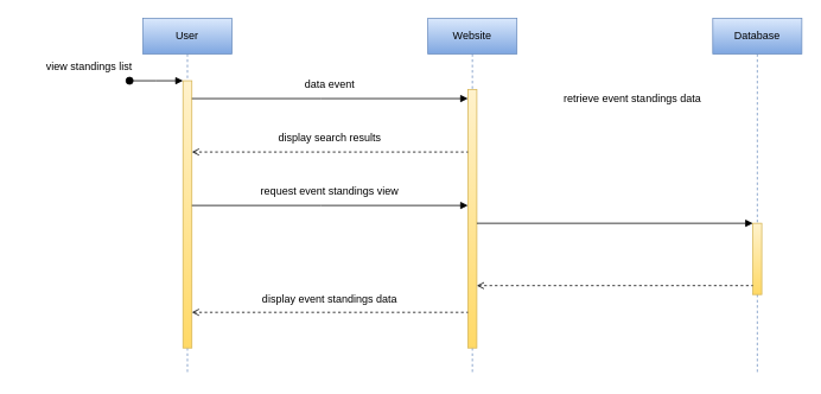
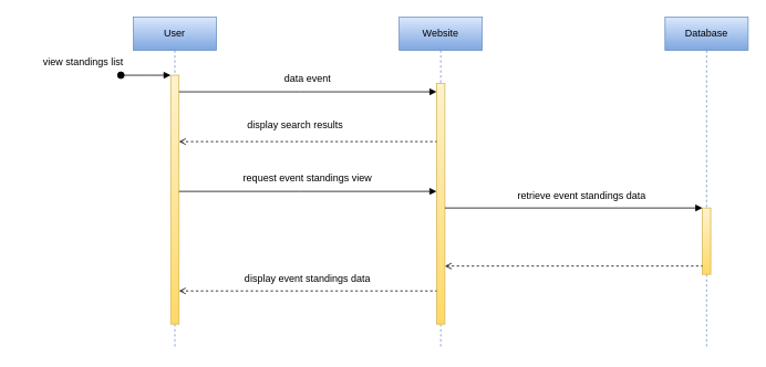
- <mxCell id="12" value="retrieve event standings data" style="text;html=1;strokeColor=none;fillColor=none;align=center;verticalAlign=middle;whiteSpace=wrap;rounded=0;" vertex="1" parent="1"><mxGeometry x="630" y="95" width="160" height="30" as="geometry" /></mxCell>
+ <mxCell id="12" value="retrieve event standings data" style="text;html=1;strokeColor=none;fillColor=none;align=center;verticalAlign=middle;whiteSpace=wrap;rounded=0;" vertex="1" parent="1"><mxGeometry x="620" y="220" width="160" height="30" as="geometry" /></mxCell>
- <mxCell id="10" value="display search results" style="text;html=1;strokeColor=none;fillColor=none;align=center;verticalAlign=middle;whiteSpace=wrap;rounded=0;" vertex="1" parent="1"><mxGeometry x="285" y="140" width="170" height="30" as="geometry" /></mxCell>
+ <mxCell id="10" value="display search results" style="text;html=1;strokeColor=none;fillColor=none;align=center;verticalAlign=middle;whiteSpace=wrap;rounded=0;" vertex="1" parent="1"><mxGeometry x="270" y="135" width="170" height="30" as="geometry" /></mxCell>
